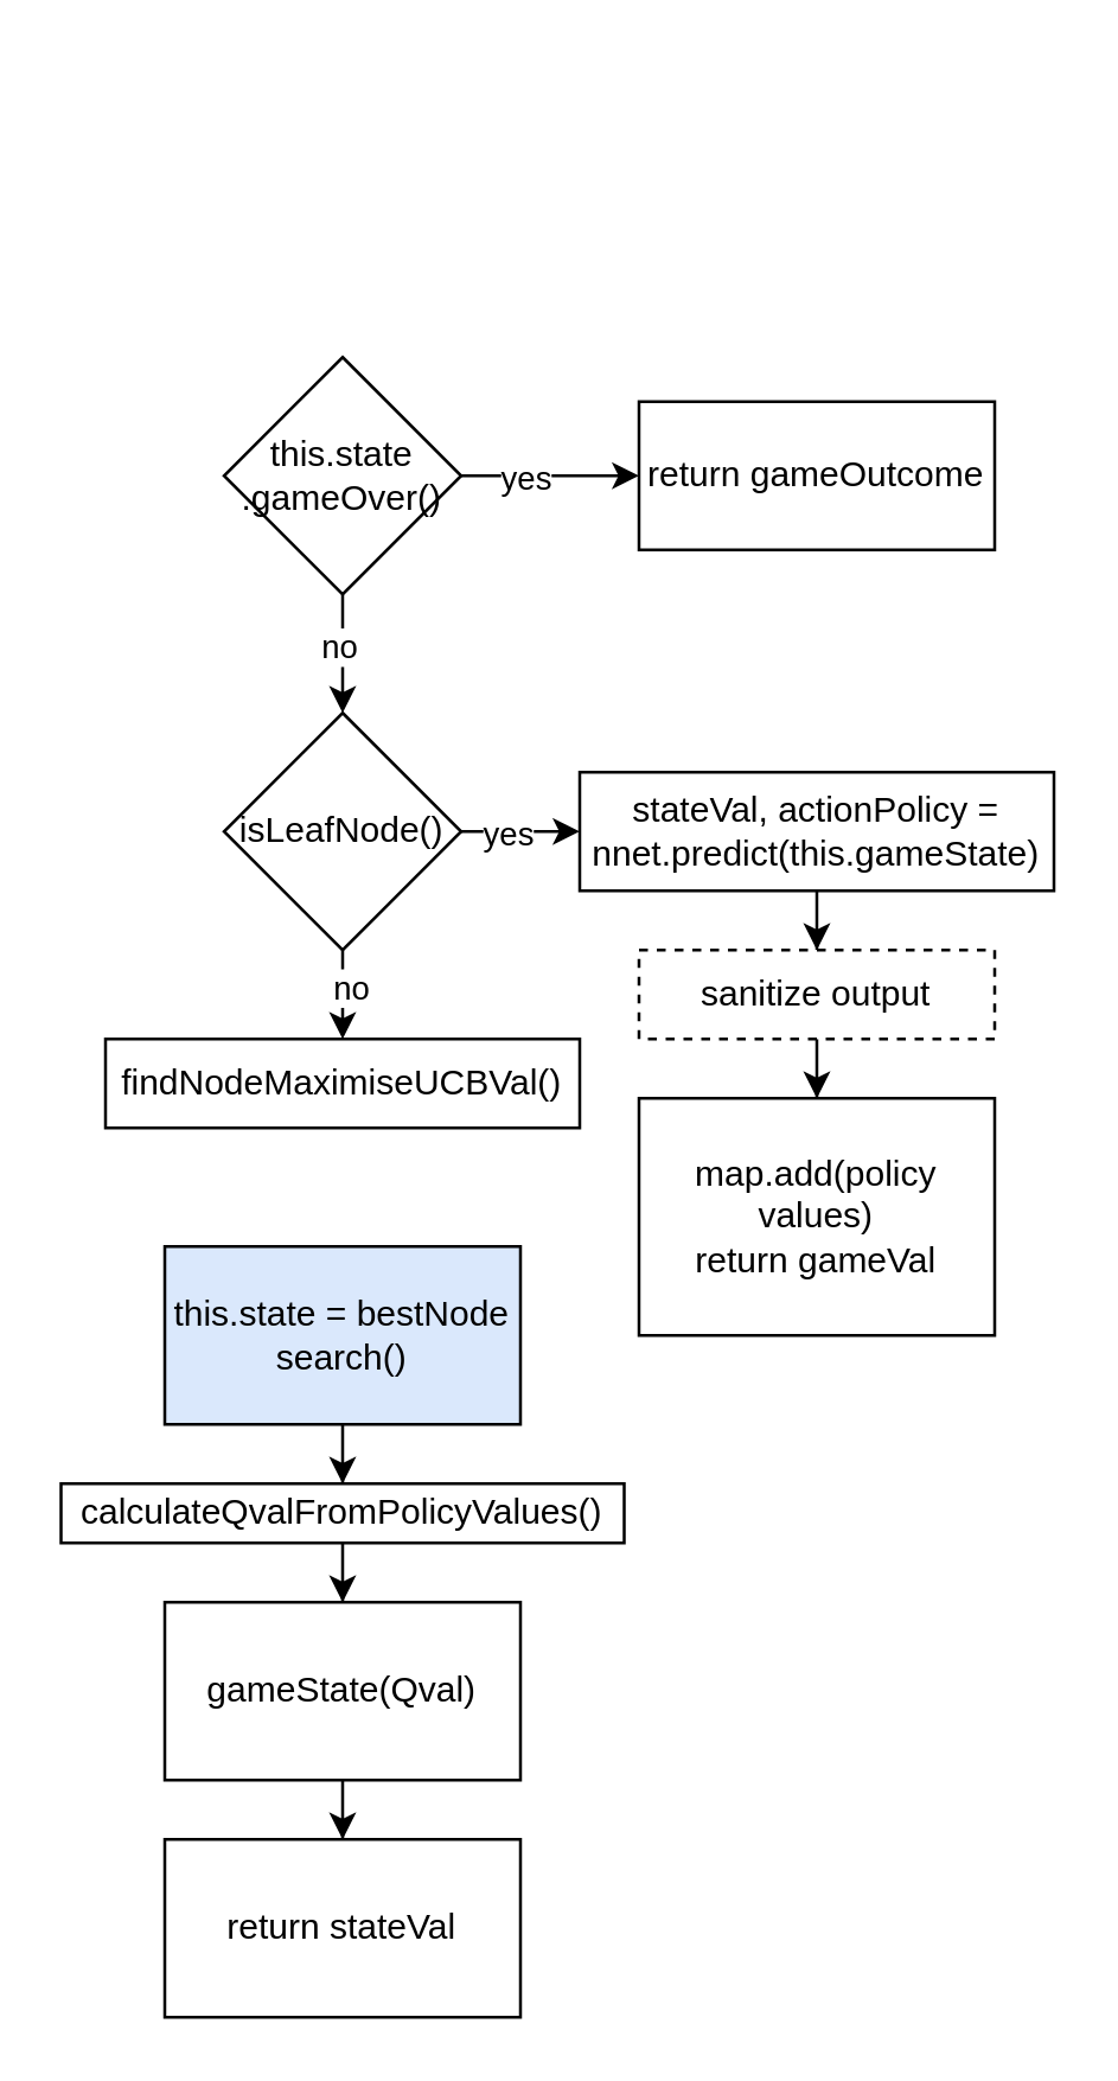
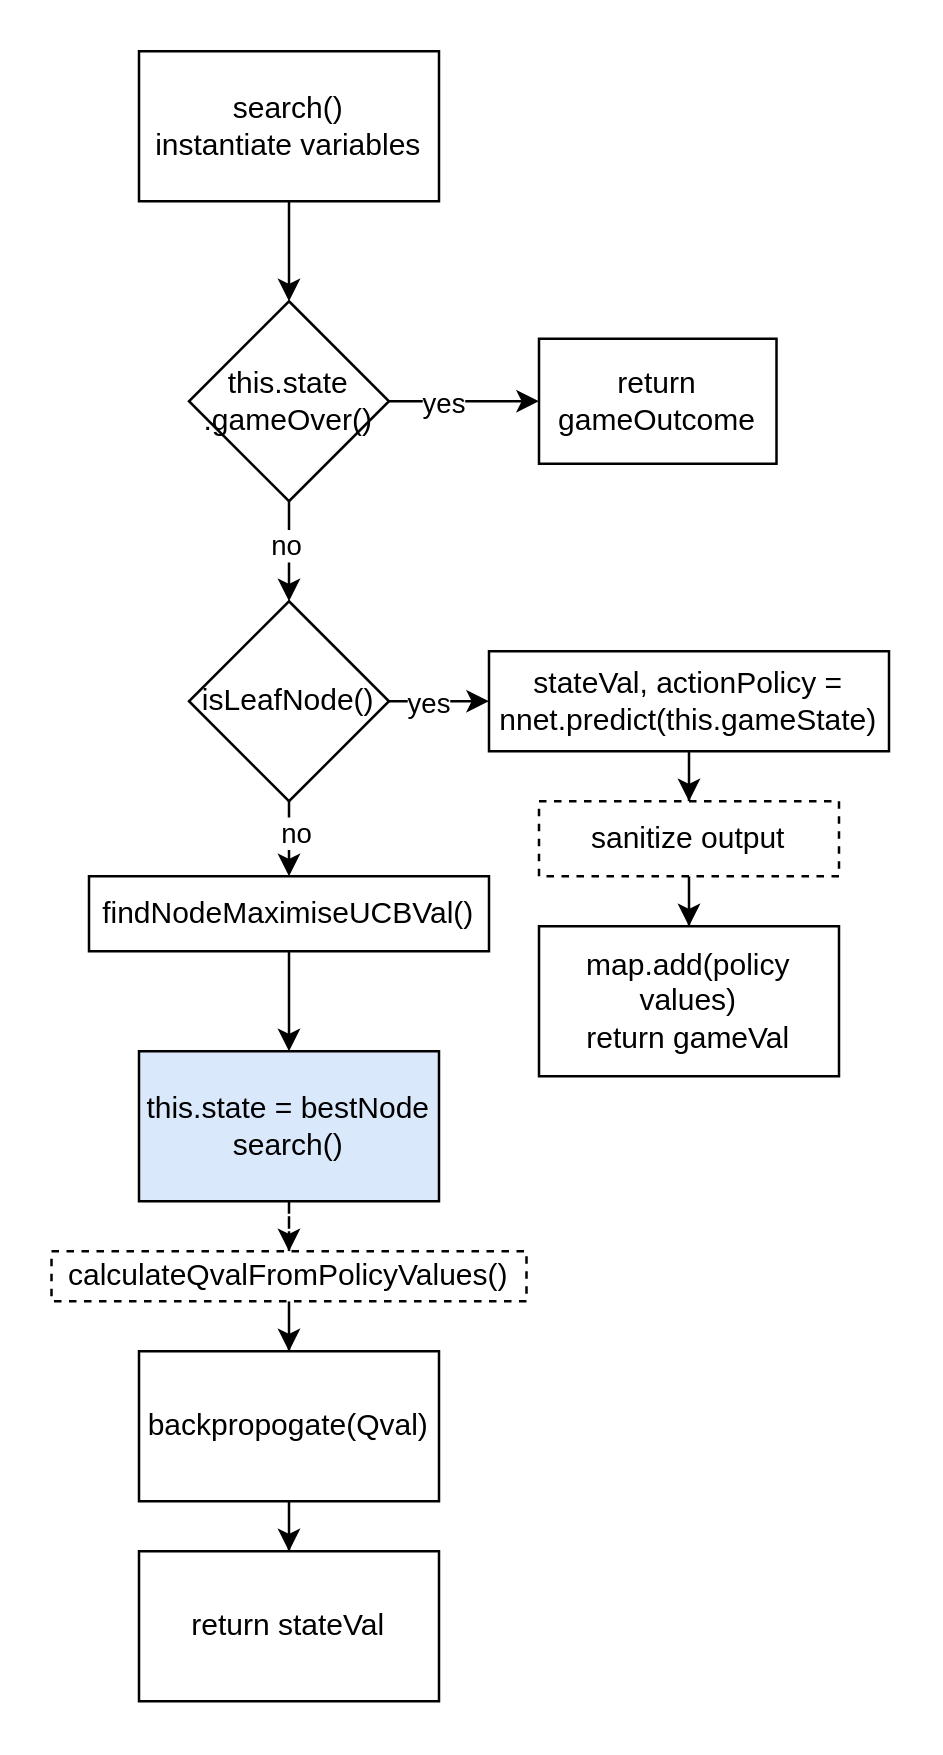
+ <mxCell id="3" value="search()&lt;br&gt;instantiate variables" style="rounded=0;whiteSpace=wrap;html=1;" vertex="1" parent="1"><mxGeometry x="55" y="20" width="120" height="60" as="geometry" /></mxCell>
+ <mxCell id="2" value="" style="edgeStyle=orthogonalEdgeStyle;rounded=0;orthogonalLoop=1;jettySize=auto;html=1;" edge="1" parent="1" source="3" target="8"><mxGeometry relative="1" as="geometry" /></mxCell>
- <mxCell id="9" value="return gameOutcome" style="whiteSpace=wrap;html=1;rounded=0;" vertex="1" parent="1"><mxGeometry x="215" y="135" width="120" height="50" as="geometry" /></mxCell>
+ <mxCell id="9" value="return gameOutcome" style="whiteSpace=wrap;html=1;rounded=0;" vertex="1" parent="1"><mxGeometry x="215" y="135" width="95" height="50" as="geometry" /></mxCell>
+ <mxCell id="20" value="" style="edgeStyle=orthogonalEdgeStyle;rounded=0;orthogonalLoop=1;jettySize=auto;html=1;" edge="1" parent="1" source="21" target="23"><mxGeometry relative="1" as="geometry" /></mxCell>
- <mxCell id="19" value="map.add(policy values)&lt;br&gt;return gameVal" style="whiteSpace=wrap;html=1;" vertex="1" parent="1"><mxGeometry x="215" y="370" width="120" height="80" as="geometry" /></mxCell>
+ <mxCell id="19" value="map.add(policy values)&lt;br&gt;return gameVal" style="whiteSpace=wrap;html=1;" vertex="1" parent="1"><mxGeometry x="215" y="370" width="120" height="60" as="geometry" /></mxCell>
- <mxCell id="22" value="" style="edgeStyle=orthogonalEdgeStyle;rounded=0;orthogonalLoop=1;jettySize=auto;html=1;" edge="1" parent="1" source="23" target="25"><mxGeometry relative="1" as="geometry" /></mxCell>
+ <mxCell id="22" value="" style="edgeStyle=orthogonalEdgeStyle;rounded=0;orthogonalLoop=1;jettySize=auto;html=1;dashed=1;" edge="1" parent="1" source="23" target="25"><mxGeometry relative="1" as="geometry" /></mxCell>
- <mxCell id="25" value="calculateQvalFromPolicyValues()" style="whiteSpace=wrap;html=1;" vertex="1" parent="1"><mxGeometry x="20" y="500" width="190" height="20" as="geometry" /></mxCell>
+ <mxCell id="25" value="calculateQvalFromPolicyValues()" style="whiteSpace=wrap;html=1;dashed=1;" vertex="1" parent="1"><mxGeometry x="20" y="500" width="190" height="20" as="geometry" /></mxCell>
- <mxCell id="27" value="gameState(Qval)" style="whiteSpace=wrap;html=1;" vertex="1" parent="1"><mxGeometry x="55" y="540" width="120" height="60" as="geometry" /></mxCell>
+ <mxCell id="27" value="backpropogate(Qval)" style="whiteSpace=wrap;html=1;" vertex="1" parent="1"><mxGeometry x="55" y="540" width="120" height="60" as="geometry" /></mxCell>
